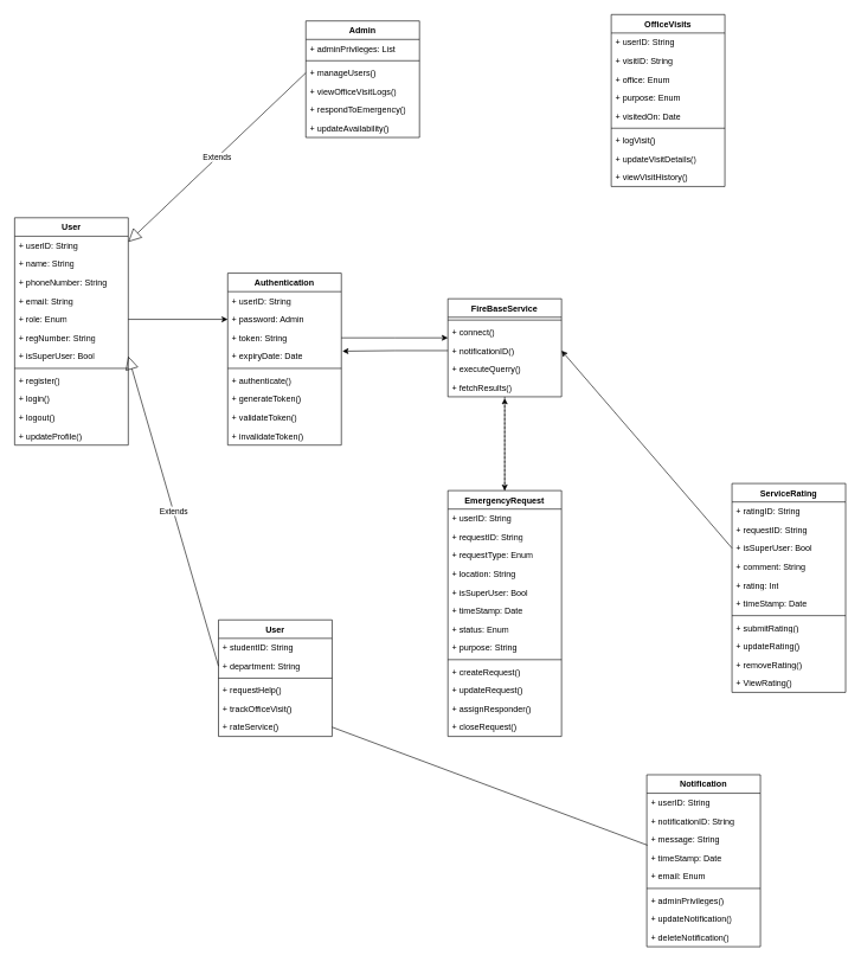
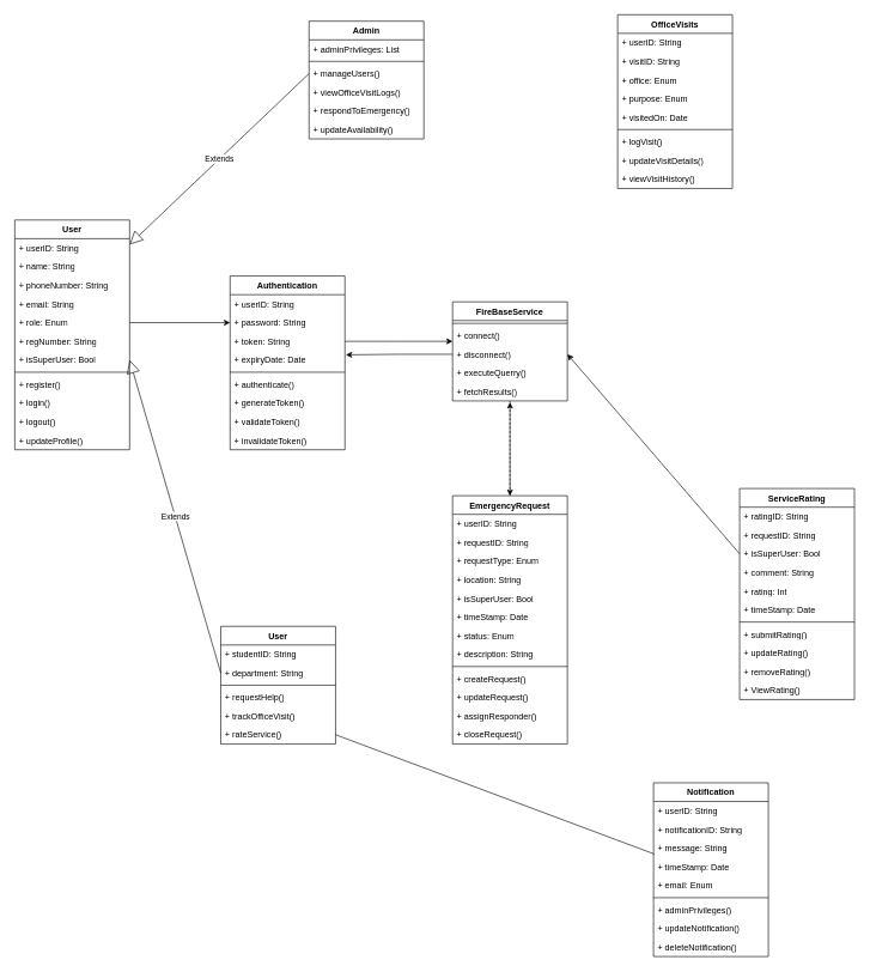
- <mxCell id="31" value="+ password: Admin" style="text;strokeColor=none;fillColor=none;align=left;verticalAlign=top;spacingLeft=4;spacingRight=4;overflow=hidden;rotatable=0;points=[[0,0.5],[1,0.5]];portConstraint=eastwest;whiteSpace=wrap;html=1;" parent="29" vertex="1"><mxGeometry y="52" width="160" height="26" as="geometry" /></mxCell>
+ <mxCell id="31" value="+ password: String" style="text;strokeColor=none;fillColor=none;align=left;verticalAlign=top;spacingLeft=4;spacingRight=4;overflow=hidden;rotatable=0;points=[[0,0.5],[1,0.5]];portConstraint=eastwest;whiteSpace=wrap;html=1;" parent="29" vertex="1"><mxGeometry y="52" width="160" height="26" as="geometry" /></mxCell>
- <mxCell id="44" value="+ notificationID()" style="text;strokeColor=none;fillColor=none;align=left;verticalAlign=top;spacingLeft=4;spacingRight=4;overflow=hidden;rotatable=0;points=[[0,0.5],[1,0.5]];portConstraint=eastwest;whiteSpace=wrap;html=1;" parent="41" vertex="1"><mxGeometry y="60" width="160" height="26" as="geometry" /></mxCell>
+ <mxCell id="44" value="+ disconnect()" style="text;strokeColor=none;fillColor=none;align=left;verticalAlign=top;spacingLeft=4;spacingRight=4;overflow=hidden;rotatable=0;points=[[0,0.5],[1,0.5]];portConstraint=eastwest;whiteSpace=wrap;html=1;" parent="41" vertex="1"><mxGeometry y="60" width="160" height="26" as="geometry" /></mxCell>
- <mxCell id="89" value="+ purpose: String" style="text;strokeColor=none;fillColor=none;align=left;verticalAlign=top;spacingLeft=4;spacingRight=4;overflow=hidden;rotatable=0;points=[[0,0.5],[1,0.5]];portConstraint=eastwest;whiteSpace=wrap;html=1;" parent="81" vertex="1"><mxGeometry y="208" width="160" height="26" as="geometry" /></mxCell>
+ <mxCell id="89" value="+ description: String" style="text;strokeColor=none;fillColor=none;align=left;verticalAlign=top;spacingLeft=4;spacingRight=4;overflow=hidden;rotatable=0;points=[[0,0.5],[1,0.5]];portConstraint=eastwest;whiteSpace=wrap;html=1;" parent="81" vertex="1"><mxGeometry y="208" width="160" height="26" as="geometry" /></mxCell>
